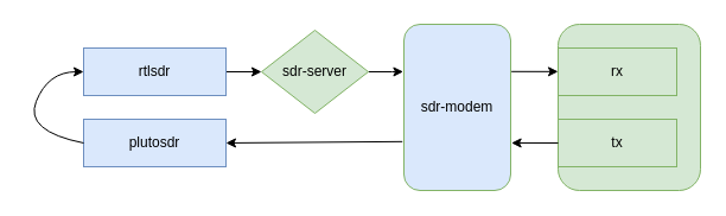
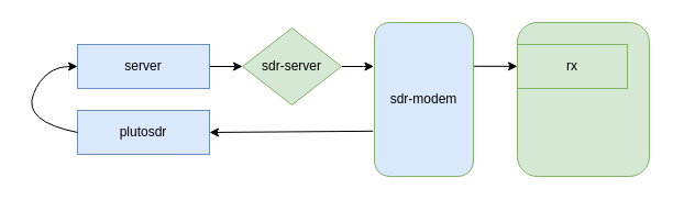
- <mxCell id="7" value="rtlsdr" style="rounded=0;whiteSpace=wrap;html=1;fillColor=#dae8fc;strokeColor=#6c8ebf;" vertex="1" parent="1"><mxGeometry y="40" width="120" height="40" as="geometry" x="70" /></mxCell>
+ <mxCell id="7" value="server" style="rounded=0;whiteSpace=wrap;html=1;fillColor=#dae8fc;strokeColor=#6c8ebf;" vertex="1" parent="1"><mxGeometry y="40" width="120" height="40" as="geometry" x="70" /></mxCell>
- <mxCell id="13" value="" style="endArrow=classic;html=1;entryX=1.007;entryY=0.714;entryDx=0;entryDy=0;entryPerimeter=0;exitX=0;exitY=0.5;exitDx=0;exitDy=0;" edge="1" parent="1" source="3" target="5"><mxGeometry width="50" height="50" relative="1" as="geometry"><mxPoint x="460" y="210" as="sourcePoint" /><mxPoint x="510" y="160" as="targetPoint" /></mxGeometry></mxCell>
- <mxCell id="3" value="tx" style="rounded=0;whiteSpace=wrap;html=1;fillColor=#d5e8d4;strokeColor=#82b366;" vertex="1" parent="1"><mxGeometry x="470" y="100" width="100" height="40" as="geometry" /></mxCell>
